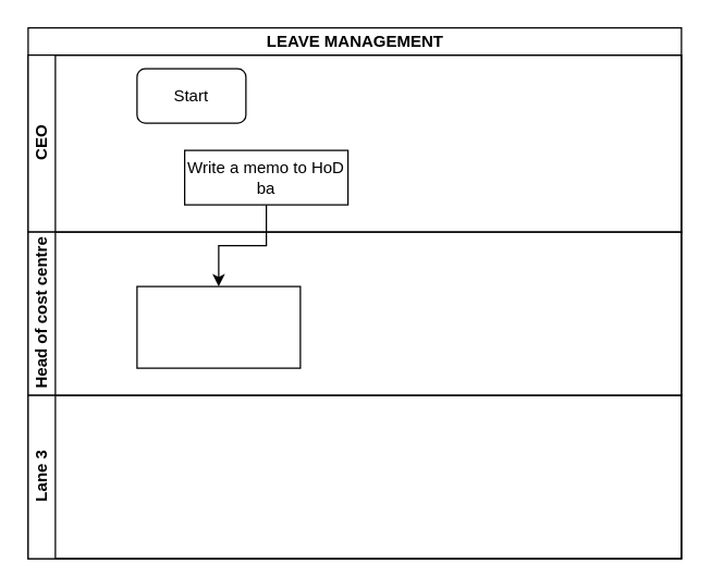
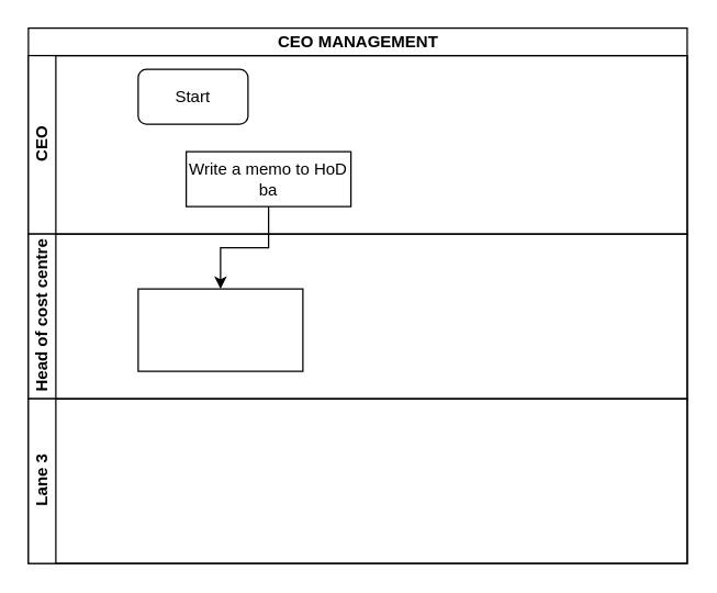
- <mxCell id="2" value="LEAVE MANAGEMENT" style="swimlane;html=1;childLayout=stackLayout;resizeParent=1;resizeParentMax=0;horizontal=1;startSize=20;horizontalStack=0;" vertex="1" parent="1"><mxGeometry x="20" y="20" width="480" height="390" as="geometry" /></mxCell>
+ <mxCell id="2" value="CEO MANAGEMENT" style="swimlane;html=1;childLayout=stackLayout;resizeParent=1;resizeParentMax=0;horizontal=1;startSize=20;horizontalStack=0;" vertex="1" parent="1"><mxGeometry x="20" y="20" width="480" height="390" as="geometry" /></mxCell>
